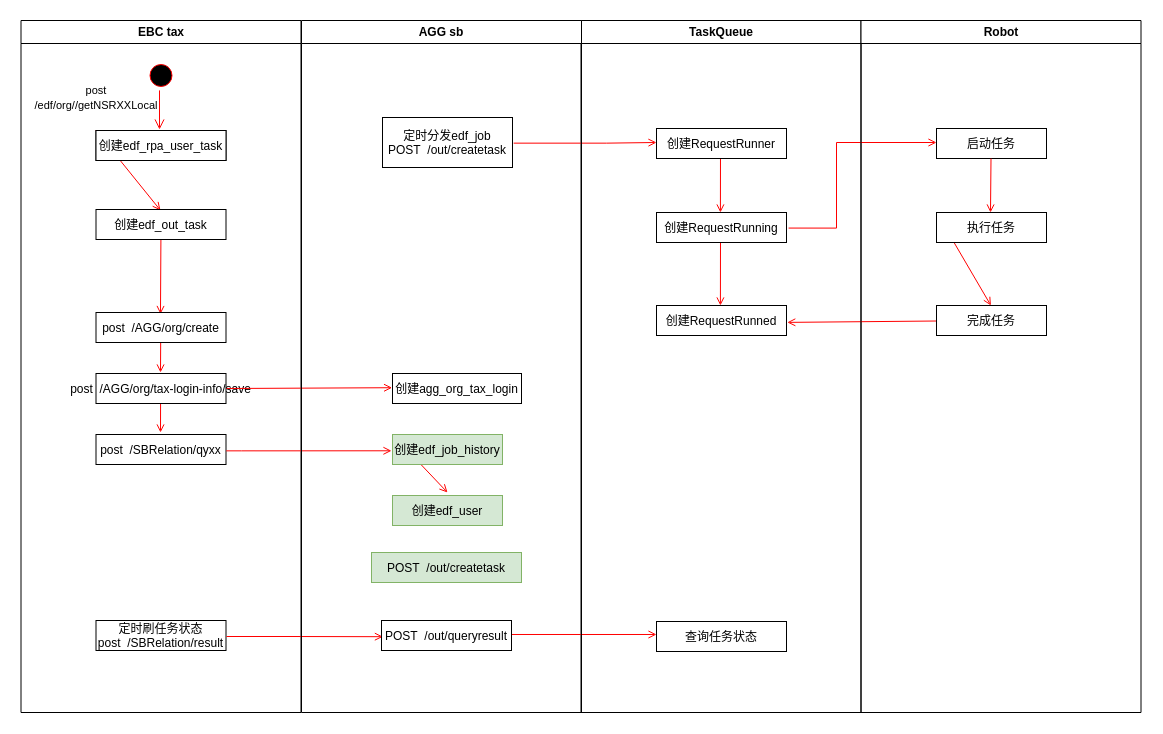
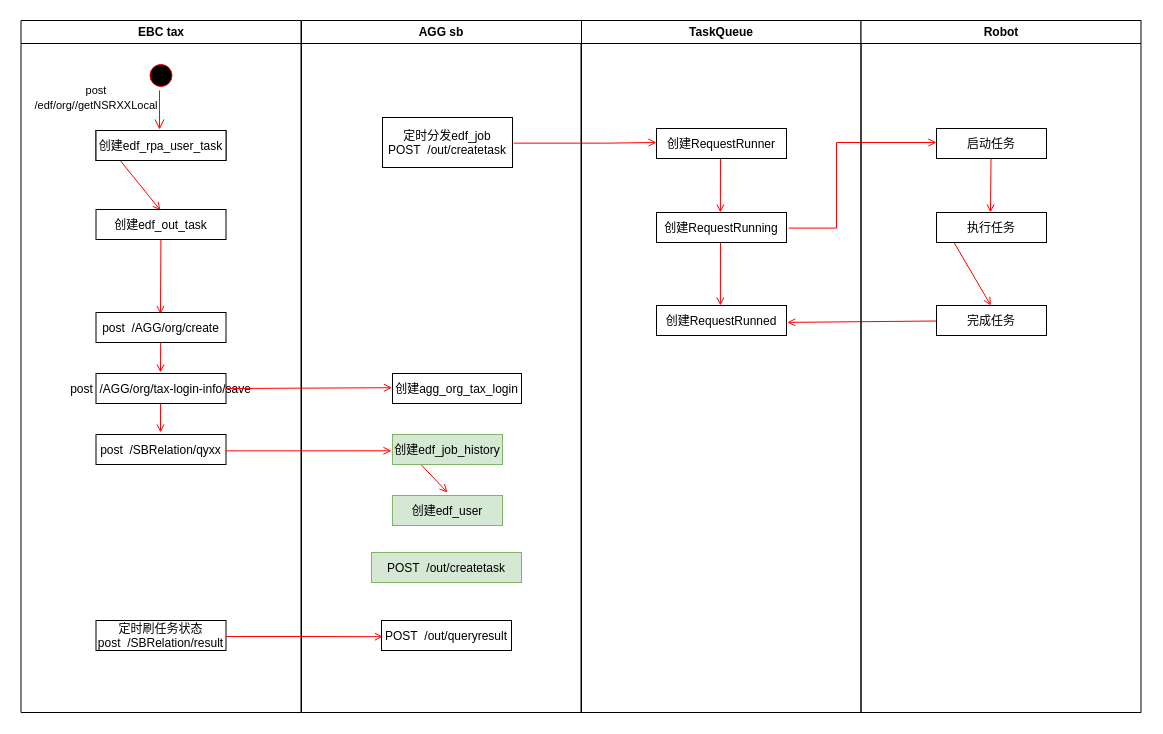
- <mxCell id="36" value="" style="edgeStyle=elbowEdgeStyle;elbow=horizontal;strokeColor=#FF0000;endArrow=open;endFill=1;rounded=0;entryX=0;entryY=0.433;entryDx=0;entryDy=0;entryPerimeter=0;" edge="1" parent="1" source="43" target="4"><mxGeometry width="100" height="100" relative="1" as="geometry"><mxPoint x="496" y="635.5" as="sourcePoint" /><mxPoint x="616" y="635.5" as="targetPoint" /><Array as="points"><mxPoint x="426.5" y="636" /></Array></mxGeometry></mxCell>
- <mxCell id="4" value="查询任务状态" style="" parent="2" vertex="1"><mxGeometry x="75.5" y="601" width="130" height="30" as="geometry" /></mxCell>
